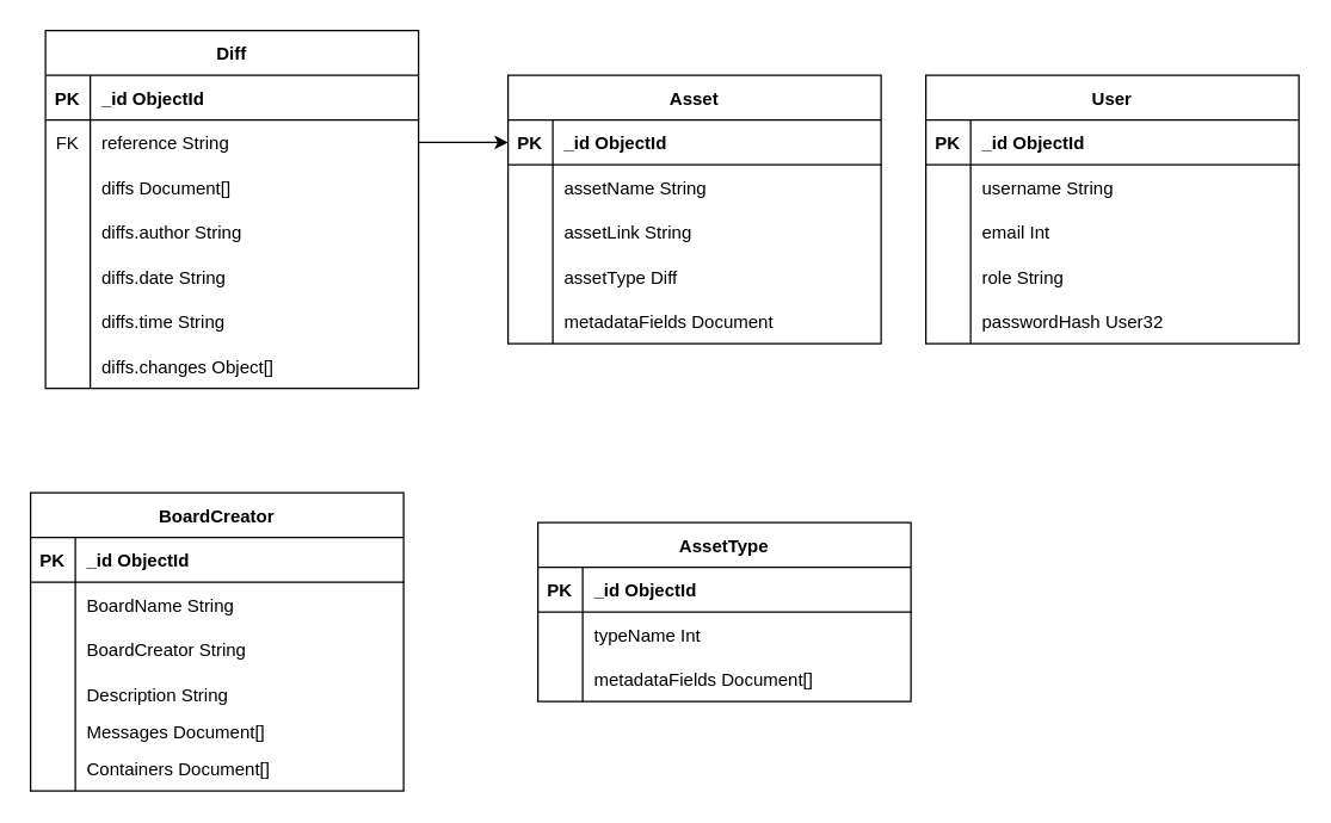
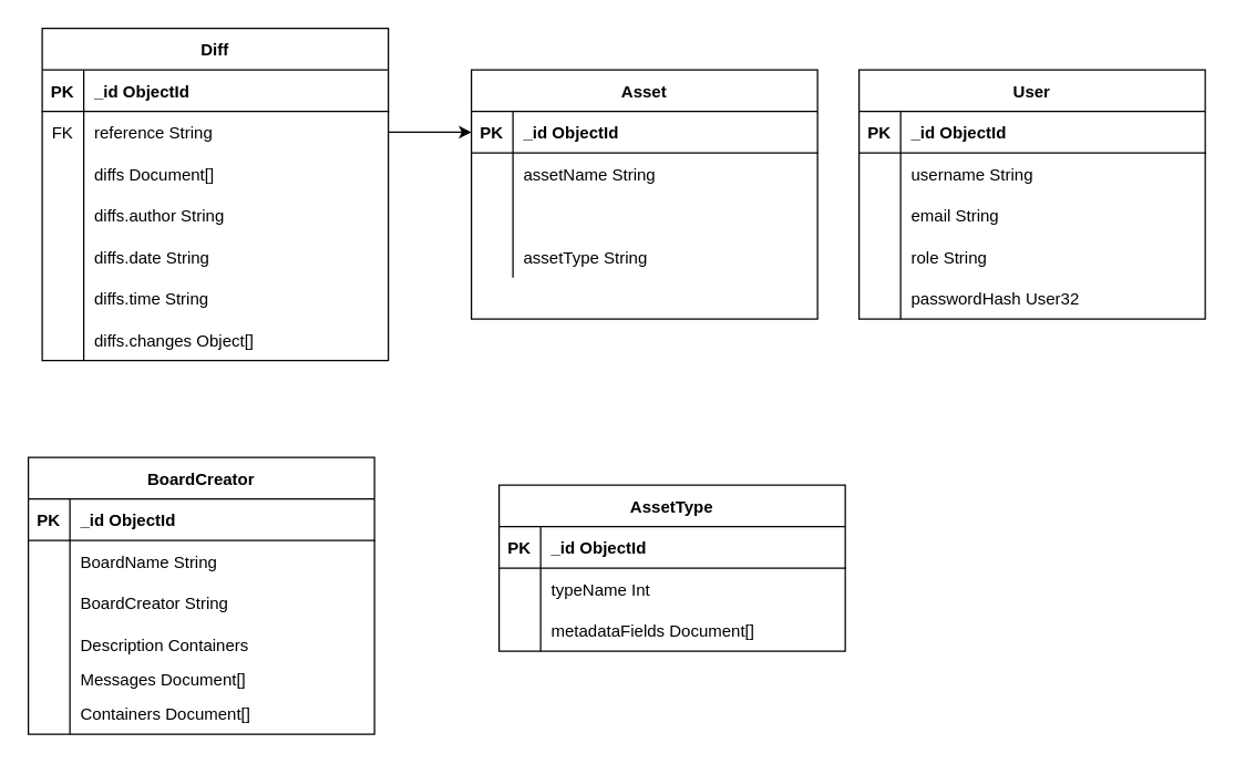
- <mxCell id="78" value="assetLink                              String" style="shape=partialRectangle;overflow=hidden;connectable=0;fillColor=none;top=0;left=0;bottom=0;right=0;align=left;spacingLeft=6;" parent="76" vertex="1"><mxGeometry x="30" width="220" height="30" as="geometry"><mxRectangle width="220" height="30" as="alternateBounds" /></mxGeometry></mxCell>
- <mxCell id="33" value="email                                     Int" style="shape=partialRectangle;overflow=hidden;connectable=0;fillColor=none;top=0;left=0;bottom=0;right=0;align=left;spacingLeft=6;" parent="31" vertex="1"><mxGeometry x="30" width="220" height="30" as="geometry"><mxRectangle width="220" height="30" as="alternateBounds" /></mxGeometry></mxCell>
+ <mxCell id="33" value="email                                     String" style="shape=partialRectangle;overflow=hidden;connectable=0;fillColor=none;top=0;left=0;bottom=0;right=0;align=left;spacingLeft=6;" parent="31" vertex="1"><mxGeometry x="30" width="220" height="30" as="geometry"><mxRectangle width="220" height="30" as="alternateBounds" /></mxGeometry></mxCell>
- <mxCell id="81" value="assetType                             Diff" style="shape=partialRectangle;overflow=hidden;connectable=0;fillColor=none;top=0;left=0;bottom=0;right=0;align=left;spacingLeft=6;" parent="79" vertex="1"><mxGeometry x="30" width="220" height="30" as="geometry"><mxRectangle width="220" height="30" as="alternateBounds" /></mxGeometry></mxCell>
+ <mxCell id="81" value="assetType                             String" style="shape=partialRectangle;overflow=hidden;connectable=0;fillColor=none;top=0;left=0;bottom=0;right=0;align=left;spacingLeft=6;" parent="79" vertex="1"><mxGeometry x="30" width="220" height="30" as="geometry"><mxRectangle width="220" height="30" as="alternateBounds" /></mxGeometry></mxCell>
- <mxCell id="84" value="metadataFields                  Document" style="shape=partialRectangle;overflow=hidden;connectable=0;fillColor=none;top=0;left=0;bottom=0;right=0;align=left;spacingLeft=6;" parent="82" vertex="1"><mxGeometry x="30" width="220" height="30" as="geometry"><mxRectangle width="220" height="30" as="alternateBounds" /></mxGeometry></mxCell>
- <mxCell id="52" value="Description                            String" style="shape=partialRectangle;overflow=hidden;connectable=0;fillColor=none;top=0;left=0;bottom=0;right=0;align=left;spacingLeft=6;" parent="50" vertex="1"><mxGeometry x="30" width="220" height="30" as="geometry"><mxRectangle width="220" height="30" as="alternateBounds" /></mxGeometry></mxCell>
+ <mxCell id="52" value="Description                            Containers" style="shape=partialRectangle;overflow=hidden;connectable=0;fillColor=none;top=0;left=0;bottom=0;right=0;align=left;spacingLeft=6;" parent="50" vertex="1"><mxGeometry x="30" width="220" height="30" as="geometry"><mxRectangle width="220" height="30" as="alternateBounds" /></mxGeometry></mxCell>
